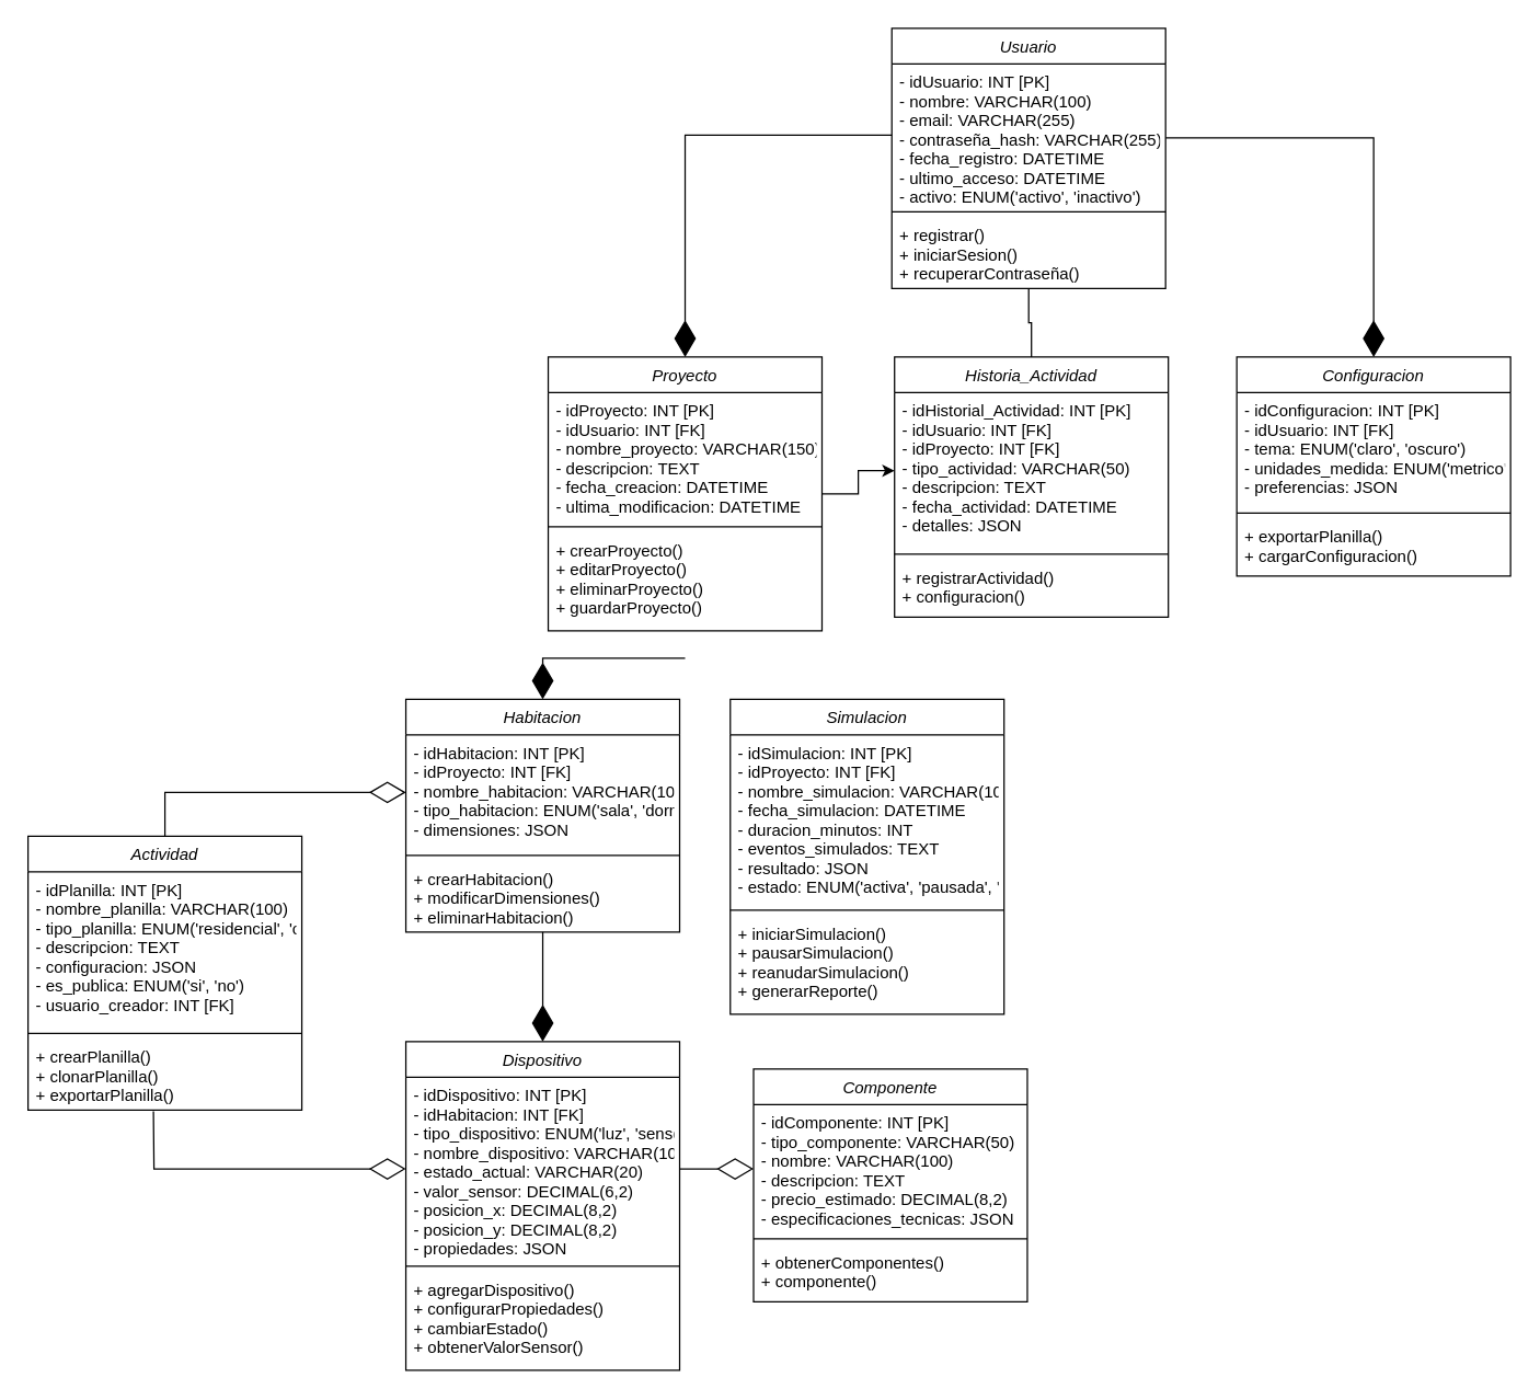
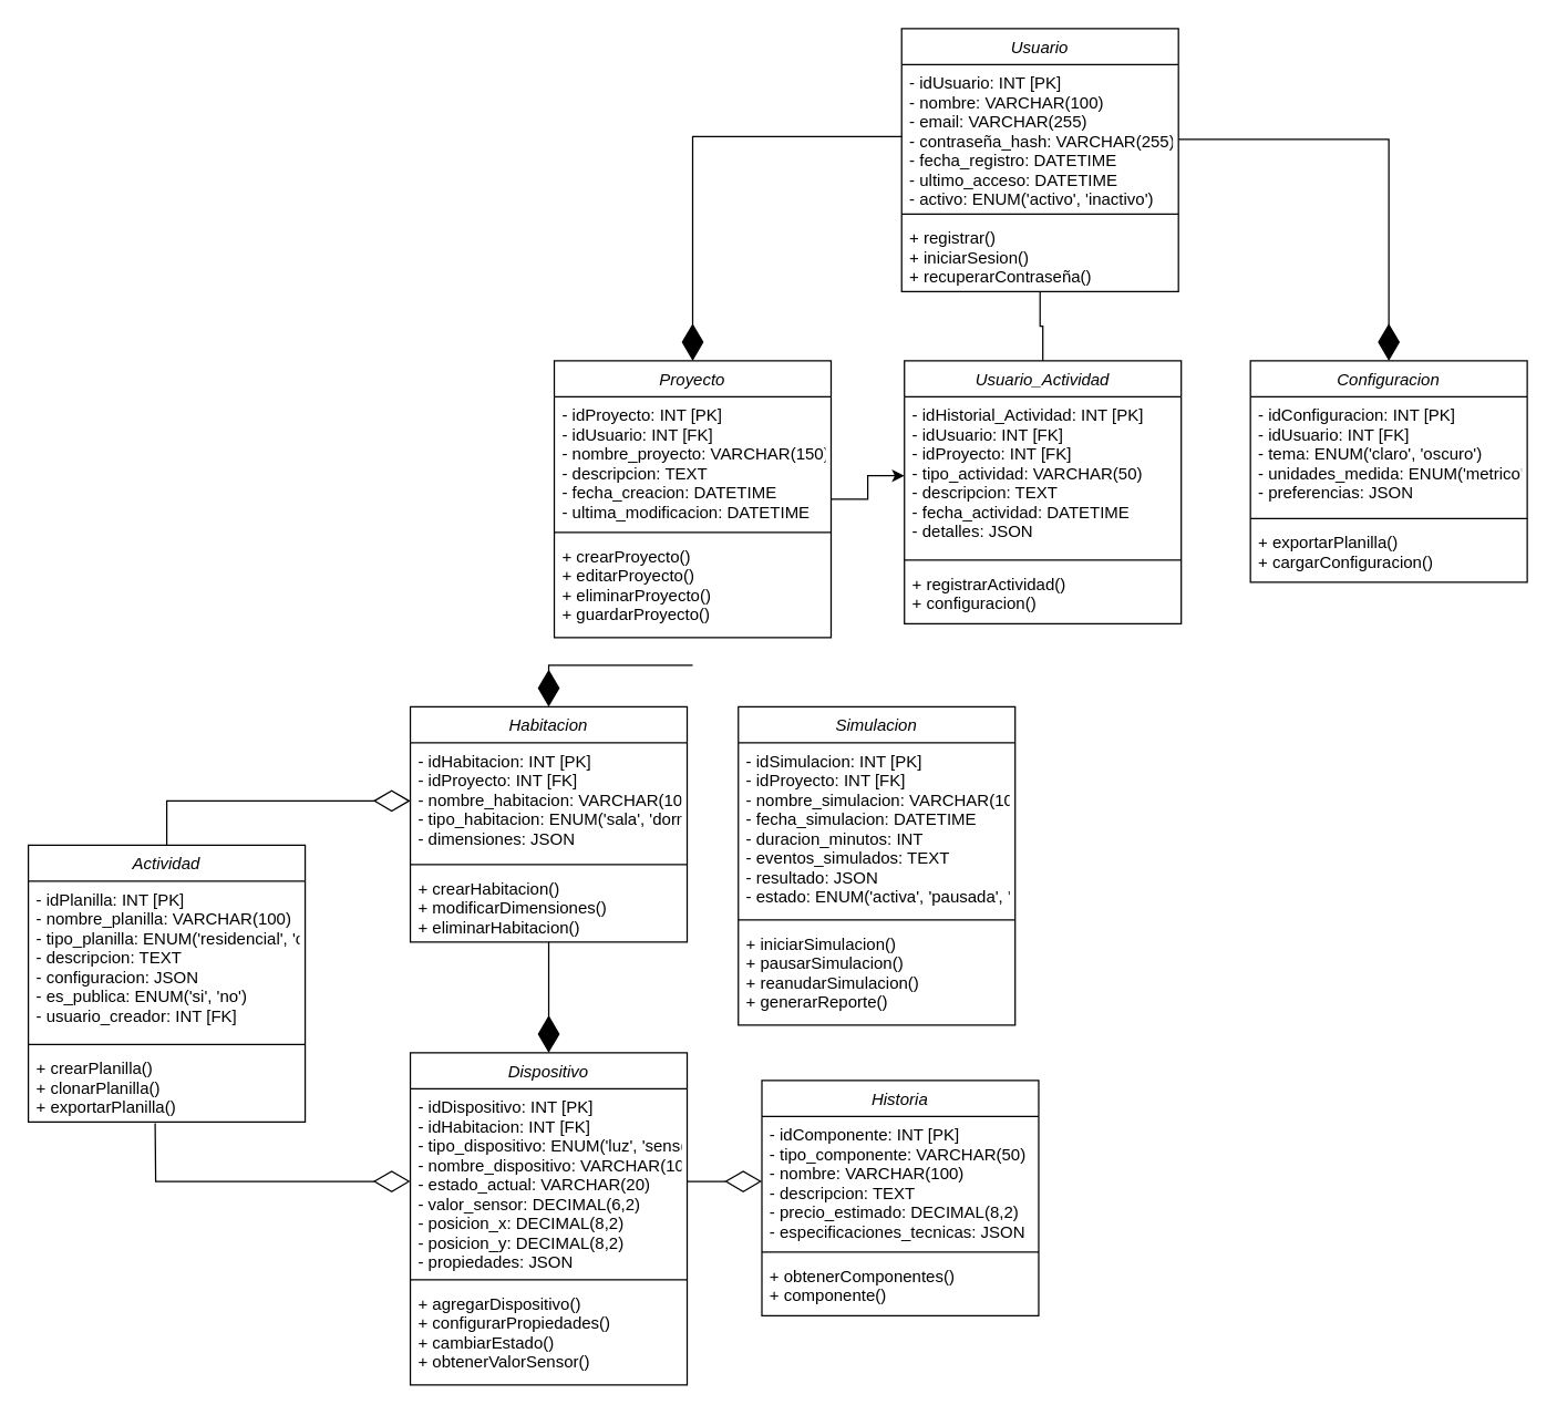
- <mxCell id="32" value="Historia_Actividad" style="swimlane;fontStyle=2;align=center;verticalAlign=top;childLayout=stackLayout;horizontal=1;startSize=26;horizontalStack=0;resizeParent=1;resizeLast=0;collapsible=1;marginBottom=0;rounded=0;shadow=0;strokeWidth=1;" vertex="1" parent="1"><mxGeometry x="653" y="260" width="200" height="190" as="geometry"><mxRectangle x="230" y="140" width="160" height="26" as="alternateBounds" /></mxGeometry></mxCell>
+ <mxCell id="32" value="Usuario_Actividad" style="swimlane;fontStyle=2;align=center;verticalAlign=top;childLayout=stackLayout;horizontal=1;startSize=26;horizontalStack=0;resizeParent=1;resizeLast=0;collapsible=1;marginBottom=0;rounded=0;shadow=0;strokeWidth=1;" vertex="1" parent="1"><mxGeometry x="653" y="260" width="200" height="190" as="geometry"><mxRectangle x="230" y="140" width="160" height="26" as="alternateBounds" /></mxGeometry></mxCell>
- <mxCell id="20" value="Componente" style="swimlane;fontStyle=2;align=center;verticalAlign=top;childLayout=stackLayout;horizontal=1;startSize=26;horizontalStack=0;resizeParent=1;resizeLast=0;collapsible=1;marginBottom=0;rounded=0;shadow=0;strokeWidth=1;" vertex="1" parent="1"><mxGeometry x="550" y="780" width="200" height="170" as="geometry"><mxRectangle x="230" y="140" width="160" height="26" as="alternateBounds" /></mxGeometry></mxCell>
+ <mxCell id="20" value="Historia" style="swimlane;fontStyle=2;align=center;verticalAlign=top;childLayout=stackLayout;horizontal=1;startSize=26;horizontalStack=0;resizeParent=1;resizeLast=0;collapsible=1;marginBottom=0;rounded=0;shadow=0;strokeWidth=1;" vertex="1" parent="1"><mxGeometry x="550" y="780" width="200" height="170" as="geometry"><mxRectangle x="230" y="140" width="160" height="26" as="alternateBounds" /></mxGeometry></mxCell>
